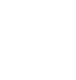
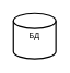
+ <mxCell id="2" value="БД" style="strokeWidth=2;html=1;shape=mxgraph.flowchart.database;whiteSpace=wrap;" parent="1" vertex="1"><mxGeometry x="20" y="20" width="65" height="70" as="geometry" /></mxCell>
